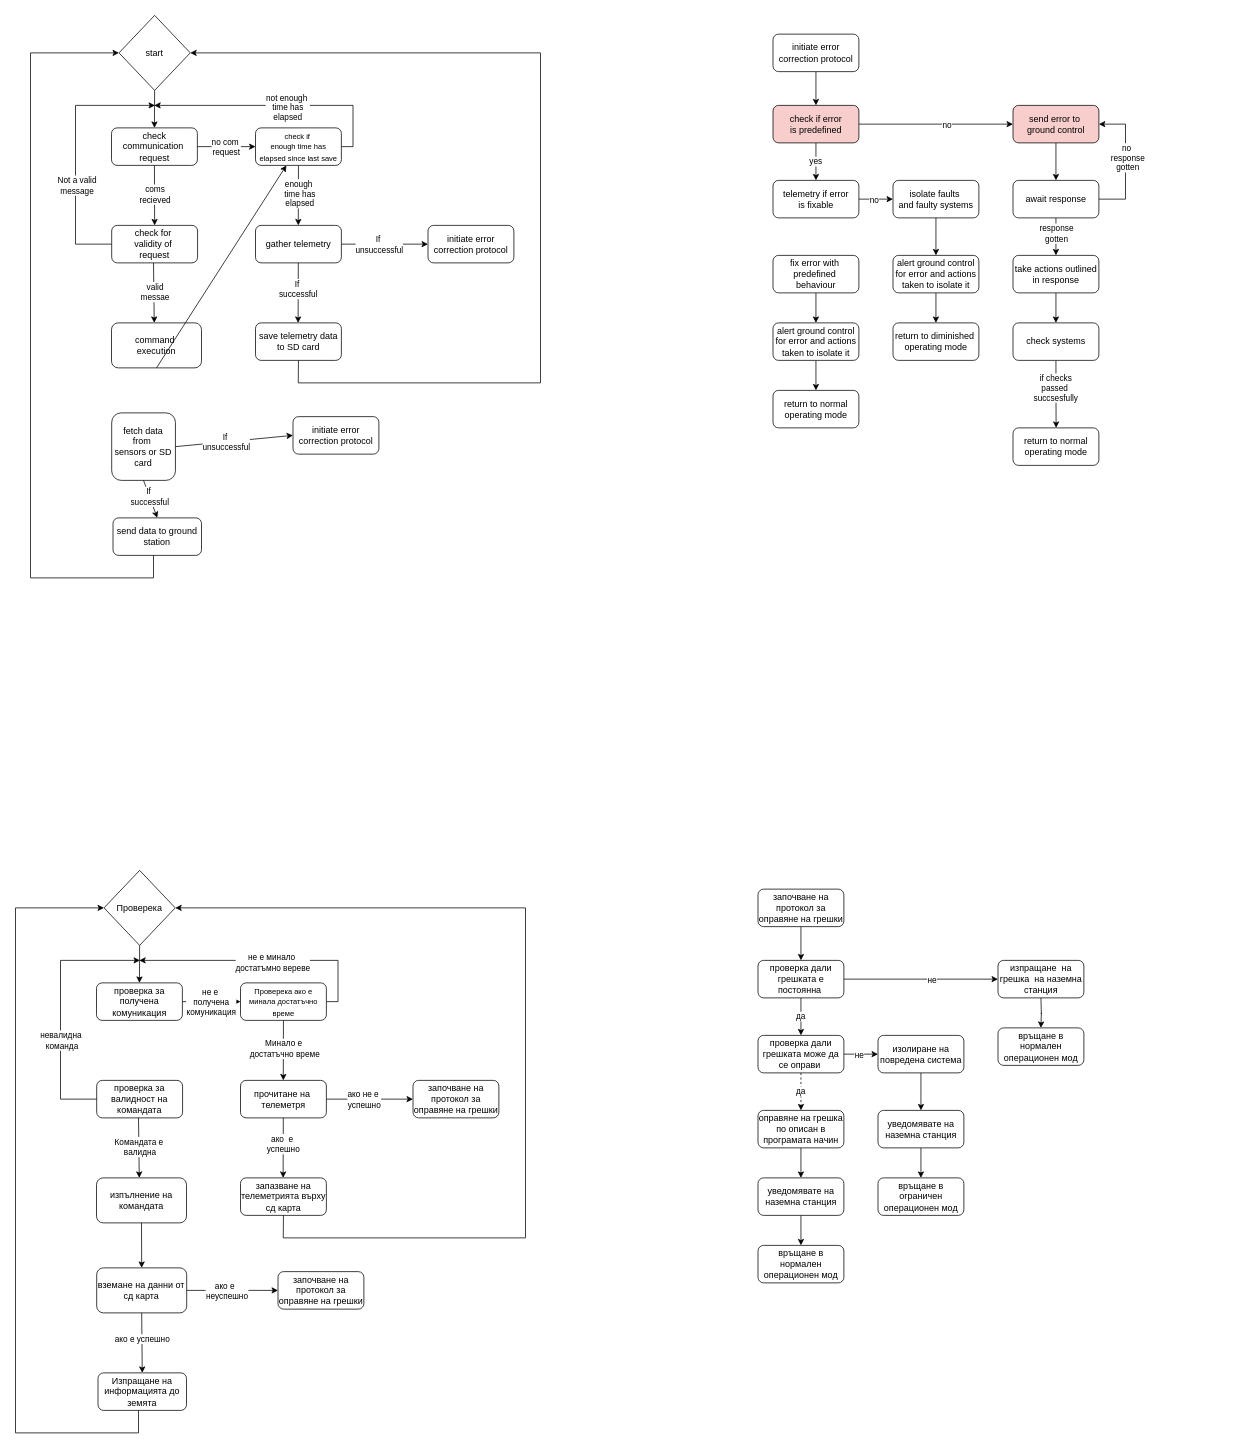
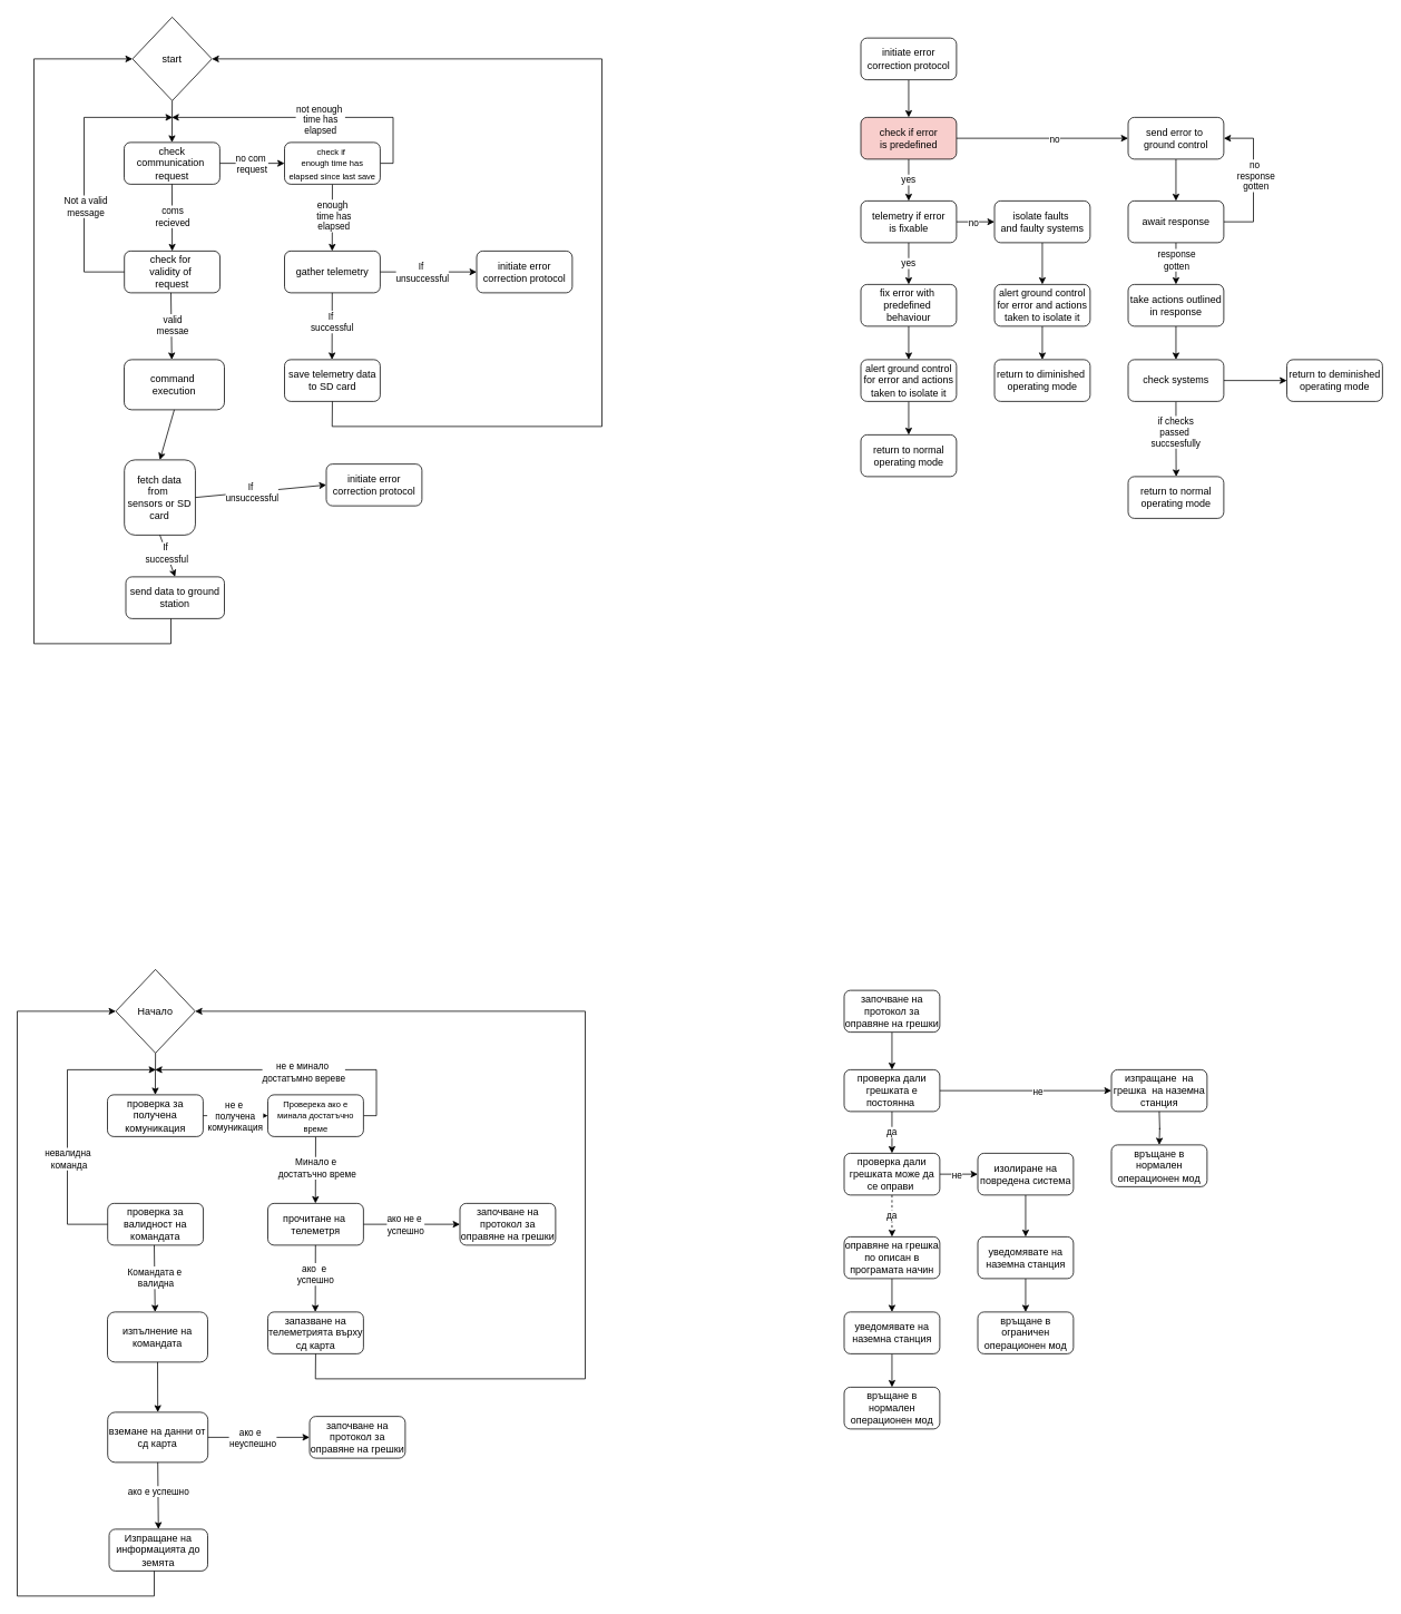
- <mxCell id="59" value="send error to&amp;nbsp;&lt;div&gt;ground control&lt;/div&gt;" style="rounded=1;whiteSpace=wrap;html=1;fillColor=#f8cecc;" parent="1" vertex="1"><mxGeometry x="1350" y="140" width="114.5" height="50" as="geometry" /></mxCell>
+ <mxCell id="59" value="send error to&amp;nbsp;&lt;div&gt;ground control&lt;/div&gt;" style="rounded=1;whiteSpace=wrap;html=1;" parent="1" vertex="1"><mxGeometry x="1350" y="140" width="114.5" height="50" as="geometry" /></mxCell>
+ <mxCell id="49" style="edgeStyle=orthogonalEdgeStyle;rounded=0;orthogonalLoop=1;jettySize=auto;html=1;exitX=0.5;exitY=1;exitDx=0;exitDy=0;entryX=0.5;entryY=0;entryDx=0;entryDy=0;" parent="1" source="51" target="53" edge="1"><mxGeometry relative="1" as="geometry" /></mxCell>
+ <mxCell id="50" value="yes" style="edgeLabel;html=1;align=center;verticalAlign=middle;resizable=0;points=[];" parent="49" vertex="1" connectable="0"><mxGeometry x="-0.033" y="-1" relative="1" as="geometry"><mxPoint as="offset" /></mxGeometry></mxCell>
- <mxCell id="16" value="" style="endArrow=classic;html=1;rounded=0;exitX=0.5;exitY=1;exitDx=0;exitDy=0;" parent="1" source="15" target="24" edge="1"><mxGeometry width="50" height="50" relative="1" as="geometry"><mxPoint x="204" y="490" as="sourcePoint" /><mxPoint x="204" y="550" as="targetPoint" /></mxGeometry></mxCell>
+ <mxCell id="16" value="" style="endArrow=classic;html=1;rounded=0;exitX=0.5;exitY=1;exitDx=0;exitDy=0;entryX=0.5;entryY=0;entryDx=0;entryDy=0;" parent="1" source="15" target="17" edge="1"><mxGeometry width="50" height="50" relative="1" as="geometry"><mxPoint x="204" y="490" as="sourcePoint" /><mxPoint x="204" y="550" as="targetPoint" /></mxGeometry></mxCell>
+ <mxCell id="72" style="edgeStyle=orthogonalEdgeStyle;rounded=0;orthogonalLoop=1;jettySize=auto;html=1;exitX=1;exitY=0.5;exitDx=0;exitDy=0;entryX=0;entryY=0.5;entryDx=0;entryDy=0;" parent="1" source="73" target="76" edge="1"><mxGeometry relative="1" as="geometry" /></mxCell>
+ <mxCell id="76" value="return to deminished&lt;div&gt;operating mode&lt;/div&gt;" style="rounded=1;whiteSpace=wrap;html=1;" parent="1" vertex="1"><mxGeometry x="1540" y="430" width="114.5" height="50" as="geometry" /></mxCell>
- <mxCell id="77" value="Проверека" style="rhombus;whiteSpace=wrap;html=1;" parent="1" vertex="1"><mxGeometry x="138" y="1160" width="95" height="100" as="geometry" /></mxCell>
+ <mxCell id="77" value="Начало" style="rhombus;whiteSpace=wrap;html=1;" parent="1" vertex="1"><mxGeometry x="138" y="1160" width="95" height="100" as="geometry" /></mxCell>
